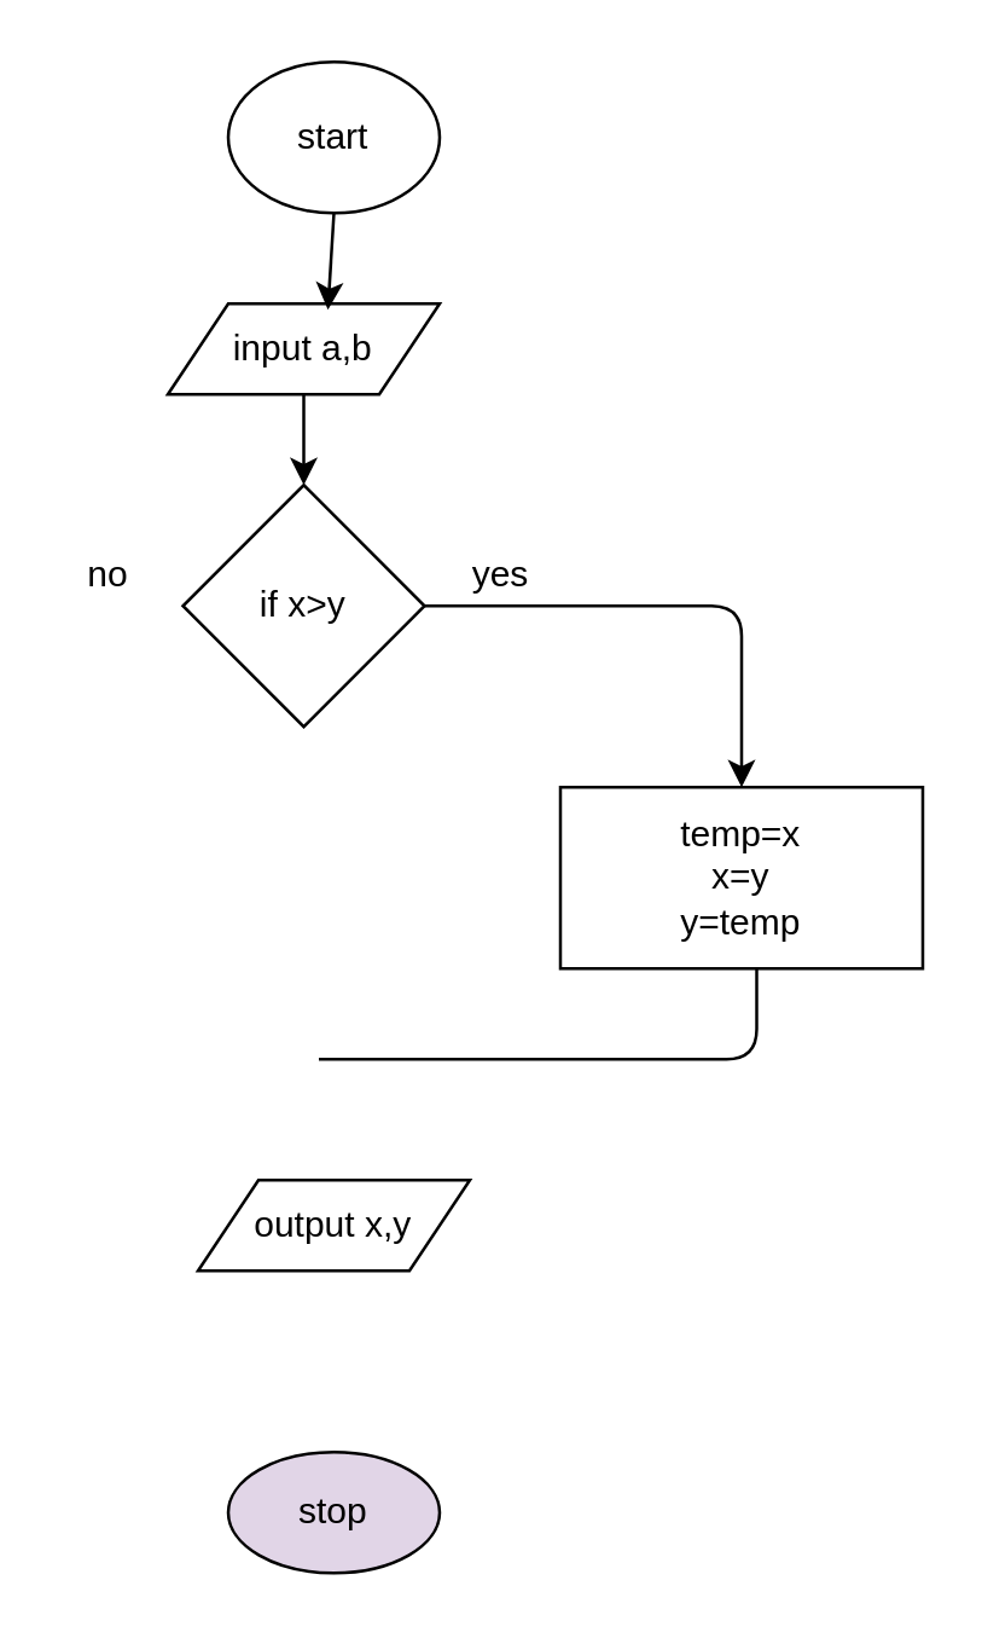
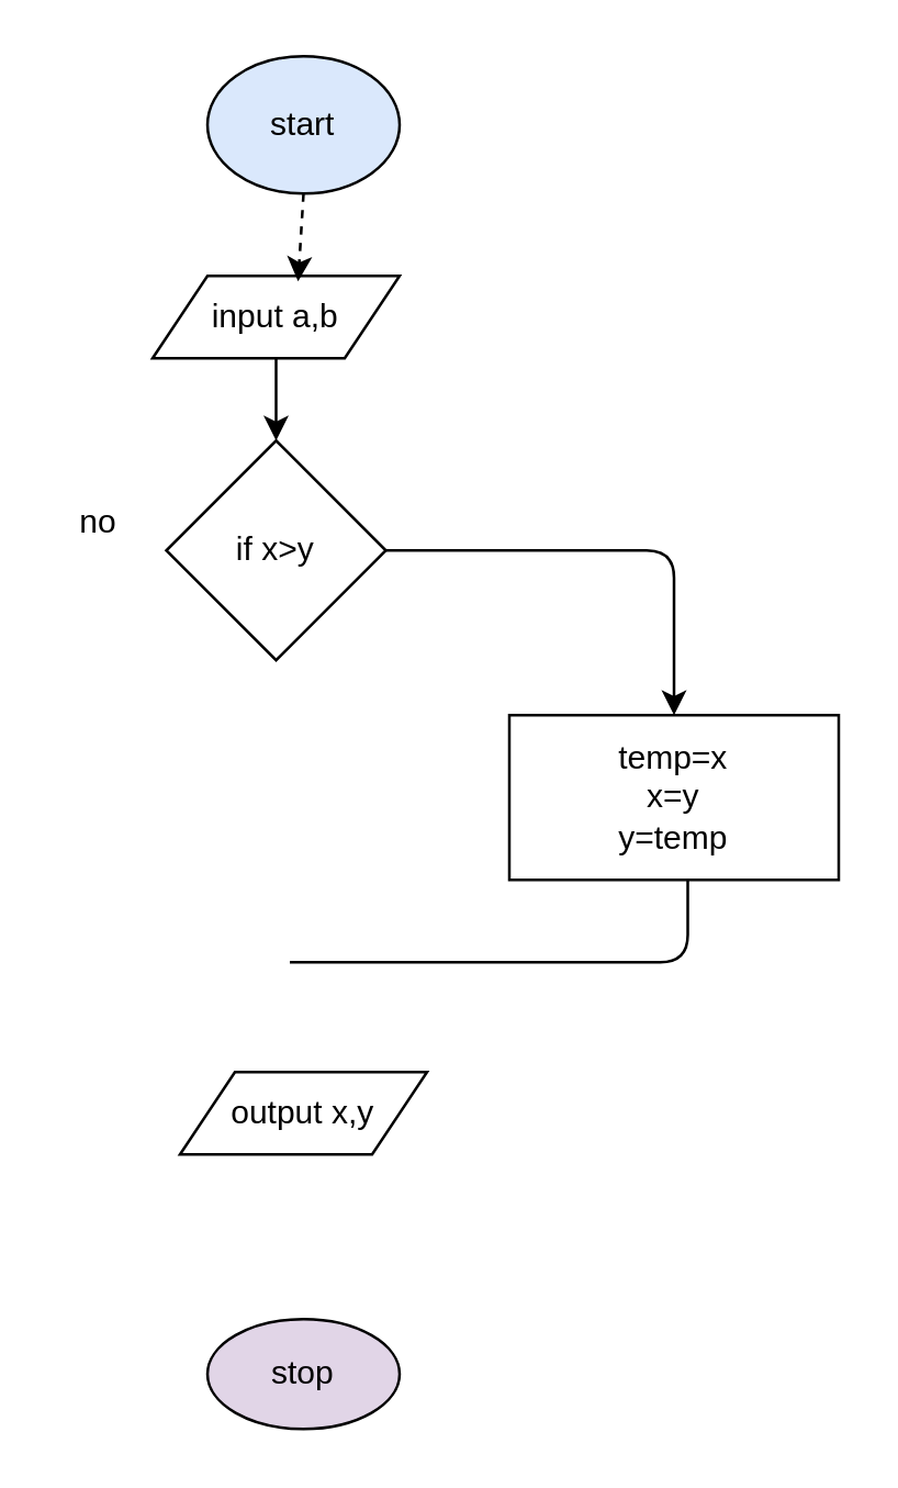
- <mxCell id="2" value="start" style="ellipse;whiteSpace=wrap;html=1;" vertex="1" parent="1"><mxGeometry x="75" y="20" width="70" height="50" as="geometry" /></mxCell>
+ <mxCell id="2" value="start" style="ellipse;whiteSpace=wrap;html=1;fillColor=#dae8fc;" vertex="1" parent="1"><mxGeometry x="75" y="20" width="70" height="50" as="geometry" /></mxCell>
- <mxCell id="6" value="" style="endArrow=classic;html=1;exitX=0.5;exitY=1;exitDx=0;exitDy=0;entryX=0.589;entryY=0.067;entryDx=0;entryDy=0;entryPerimeter=0;" edge="1" parent="1" source="2" target="3"><mxGeometry width="50" height="50" relative="1" as="geometry"><mxPoint x="105" y="270" as="sourcePoint" /><mxPoint x="155" y="220" as="targetPoint" /></mxGeometry></mxCell>
+ <mxCell id="6" value="" style="endArrow=classic;html=1;exitX=0.5;exitY=1;exitDx=0;exitDy=0;entryX=0.589;entryY=0.067;entryDx=0;entryDy=0;entryPerimeter=0;dashed=1;" edge="1" parent="1" source="2" target="3"><mxGeometry width="50" height="50" relative="1" as="geometry"><mxPoint x="105" y="270" as="sourcePoint" /><mxPoint x="155" y="220" as="targetPoint" /></mxGeometry></mxCell>
- <mxCell id="9" value="yes" style="text;html=1;align=center;verticalAlign=middle;resizable=0;points=[];autosize=1;strokeColor=none;" vertex="1" parent="1"><mxGeometry x="150" y="180" width="30" height="20" as="geometry" /></mxCell>
